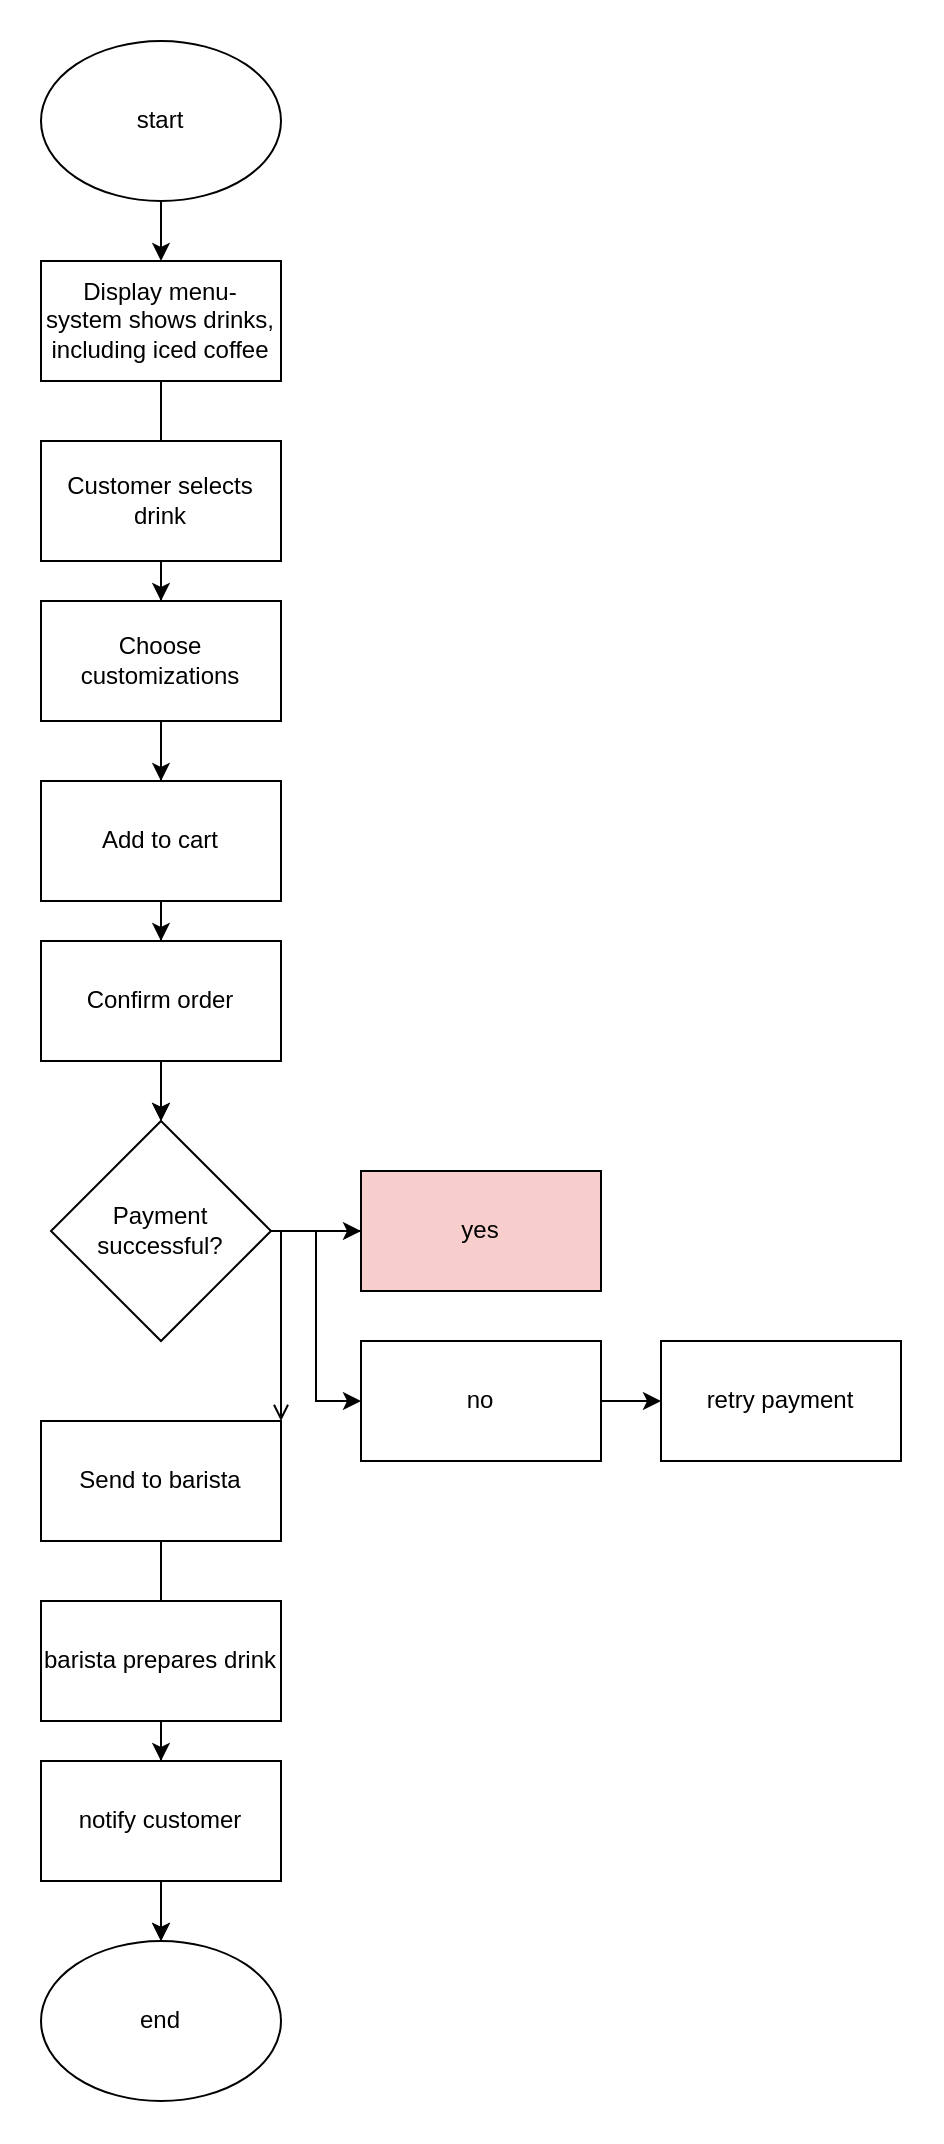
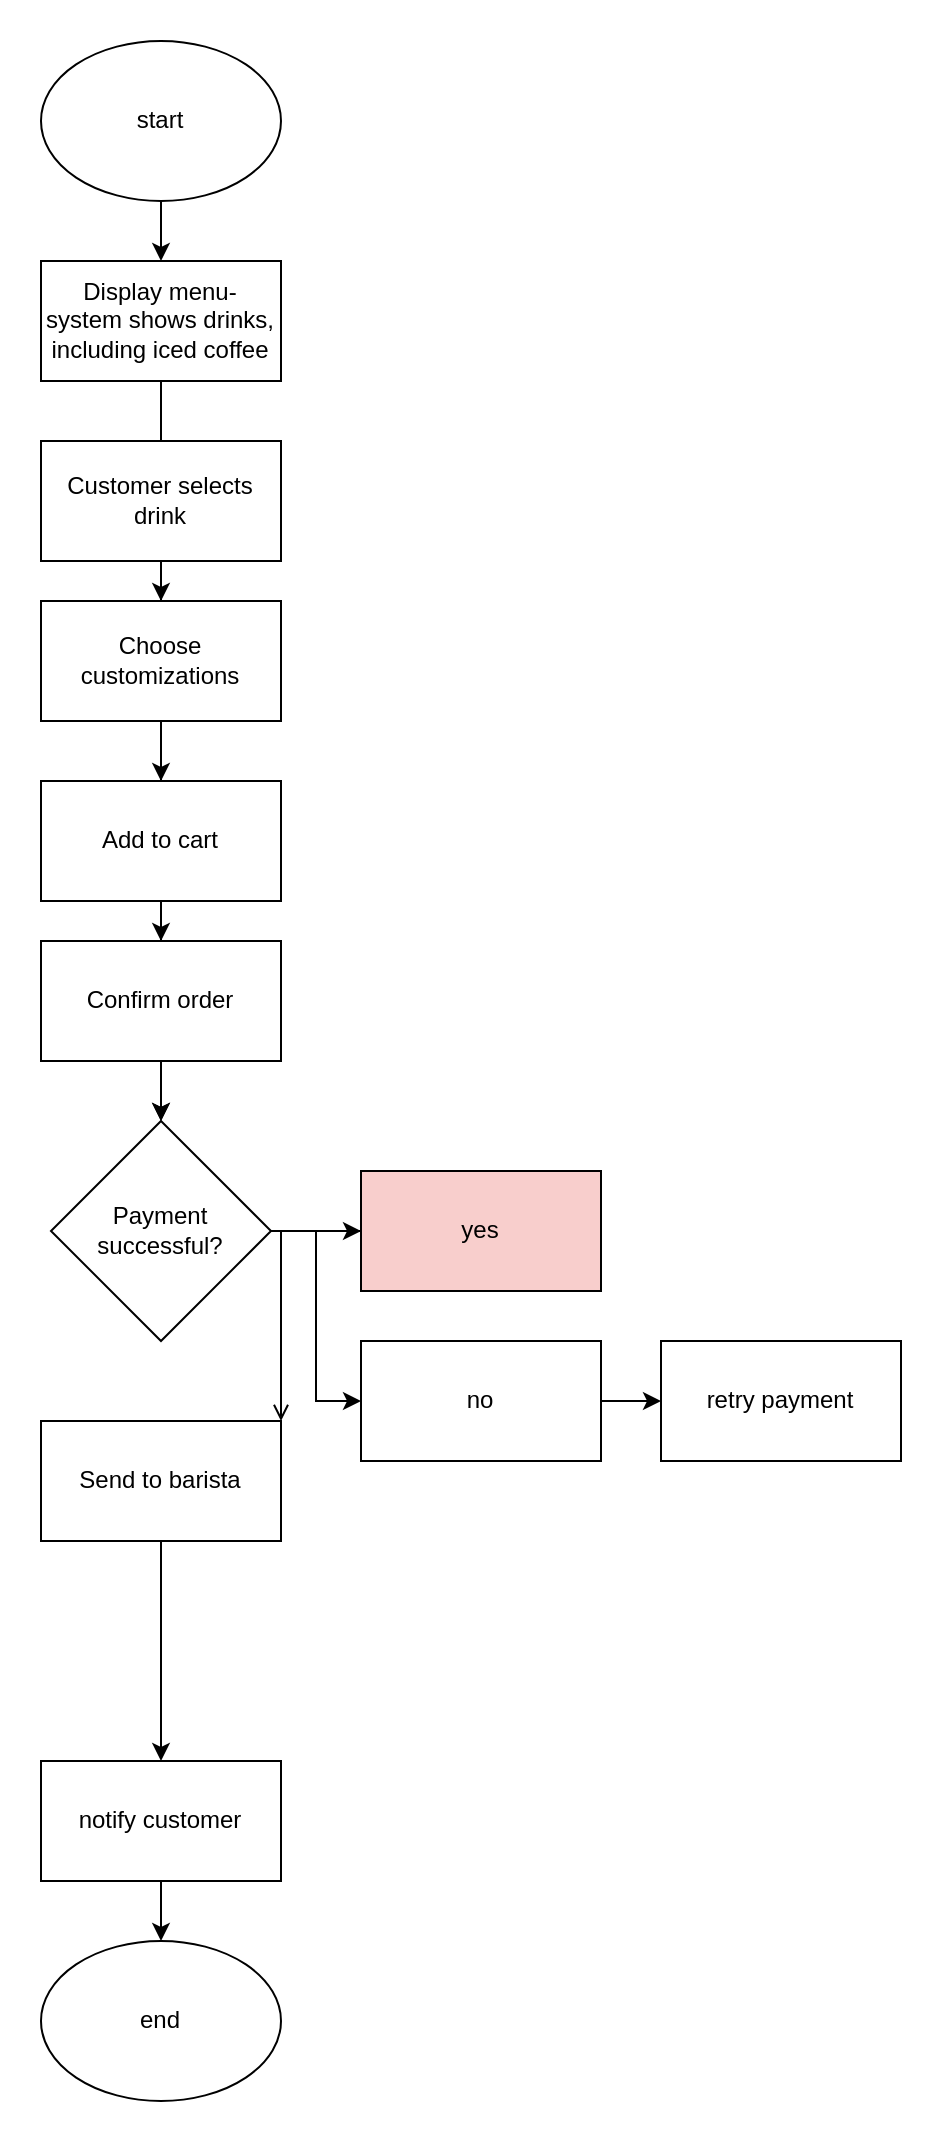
- <mxCell id="25" value="barista prepares drink" style="rounded=0;whiteSpace=wrap;html=1;" vertex="1" parent="1"><mxGeometry x="20" y="800" width="120" height="60" as="geometry" /></mxCell>
- <mxCell id="24" value="" style="edgeStyle=orthogonalEdgeStyle;rounded=0;orthogonalLoop=1;jettySize=auto;html=1;" edge="1" parent="1" source="25" target="28"><mxGeometry relative="1" as="geometry" /></mxCell>
